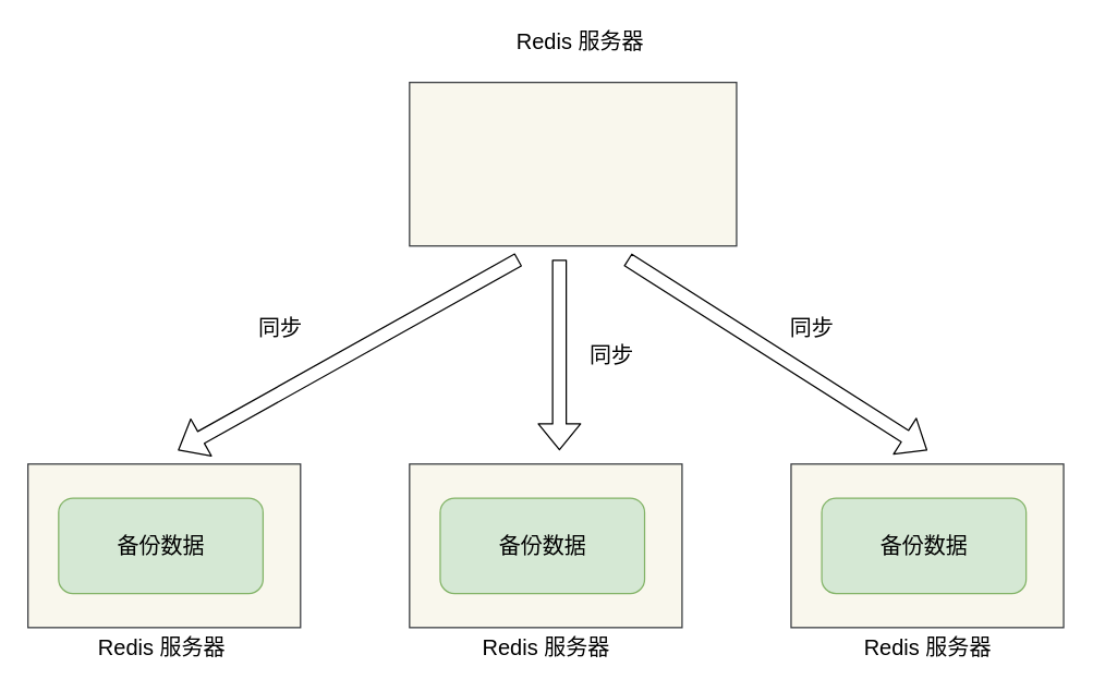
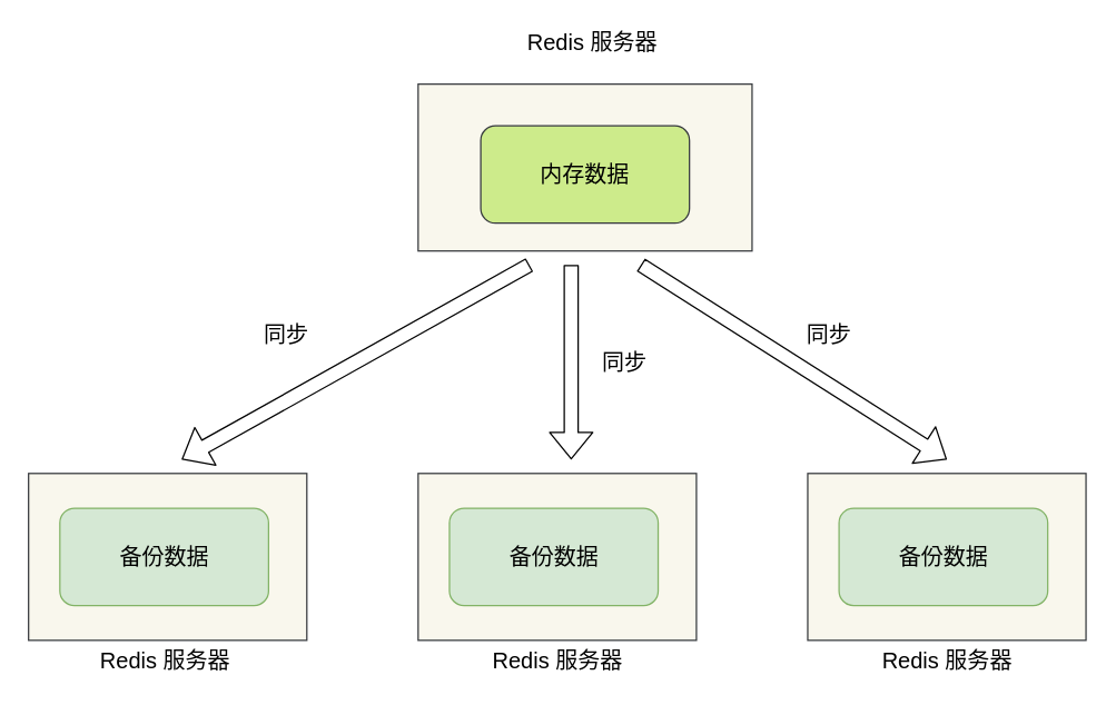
+ <mxCell id="3" value="内存数据" style="rounded=1;whiteSpace=wrap;html=1;fontSize=16;fillColor=#cdeb8b;strokeColor=#36393d;" vertex="1" parent="1"><mxGeometry x="345" y="90" width="150" height="70" as="geometry" /></mxCell>
